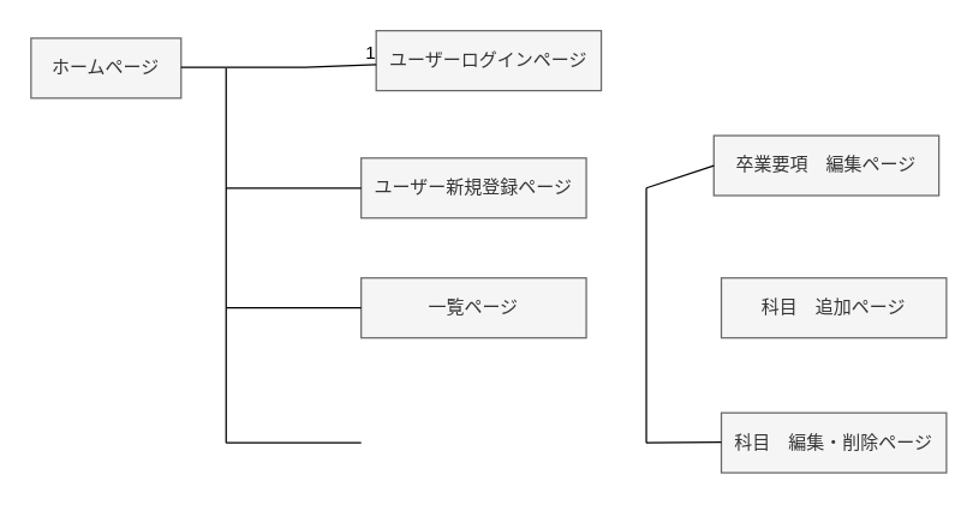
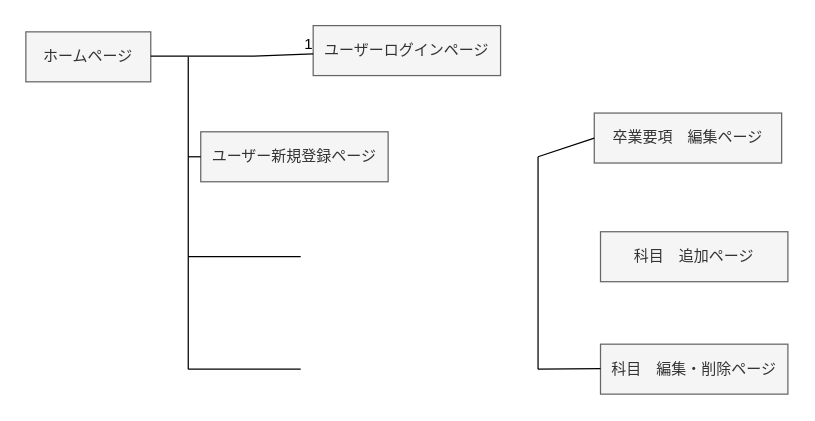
- <mxCell id="3" value="ユーザー新規登録ページ" style="whiteSpace=wrap;html=1;align=center;fillColor=#f5f5f5;fontColor=#333333;strokeColor=#666666;" vertex="1" parent="1"><mxGeometry x="240" y="105" width="150" height="40" as="geometry" /></mxCell>
+ <mxCell id="3" value="ユーザー新規登録ページ" style="whiteSpace=wrap;html=1;align=center;fillColor=#f5f5f5;fontColor=#333333;strokeColor=#666666;" vertex="1" parent="1"><mxGeometry x="160" y="105" width="150" height="40" as="geometry" /></mxCell>
- <mxCell id="7" value="一覧ページ" style="whiteSpace=wrap;html=1;align=center;fillColor=#f5f5f5;fontColor=#333333;strokeColor=#666666;" vertex="1" parent="1"><mxGeometry x="240" y="185" width="150" height="40" as="geometry" /></mxCell>
